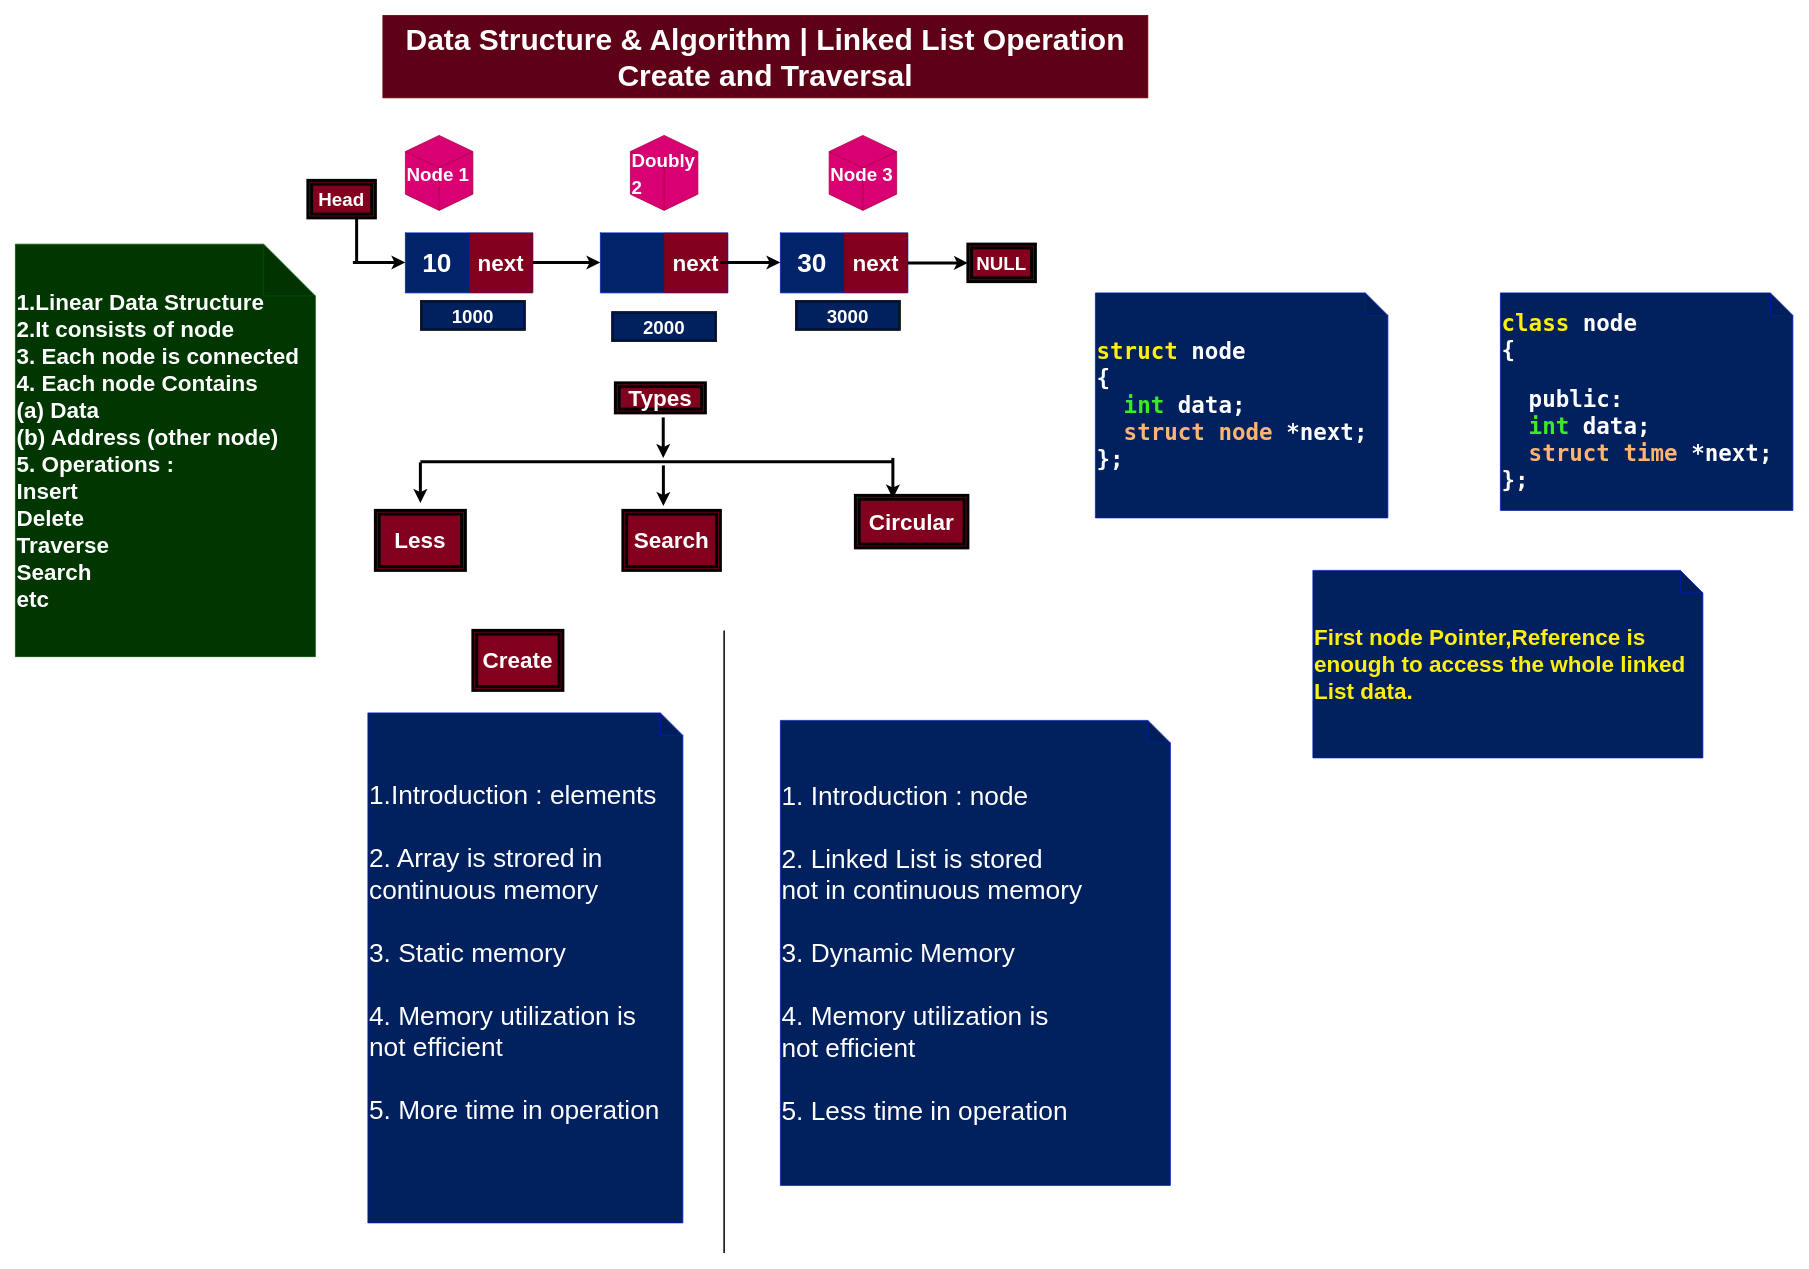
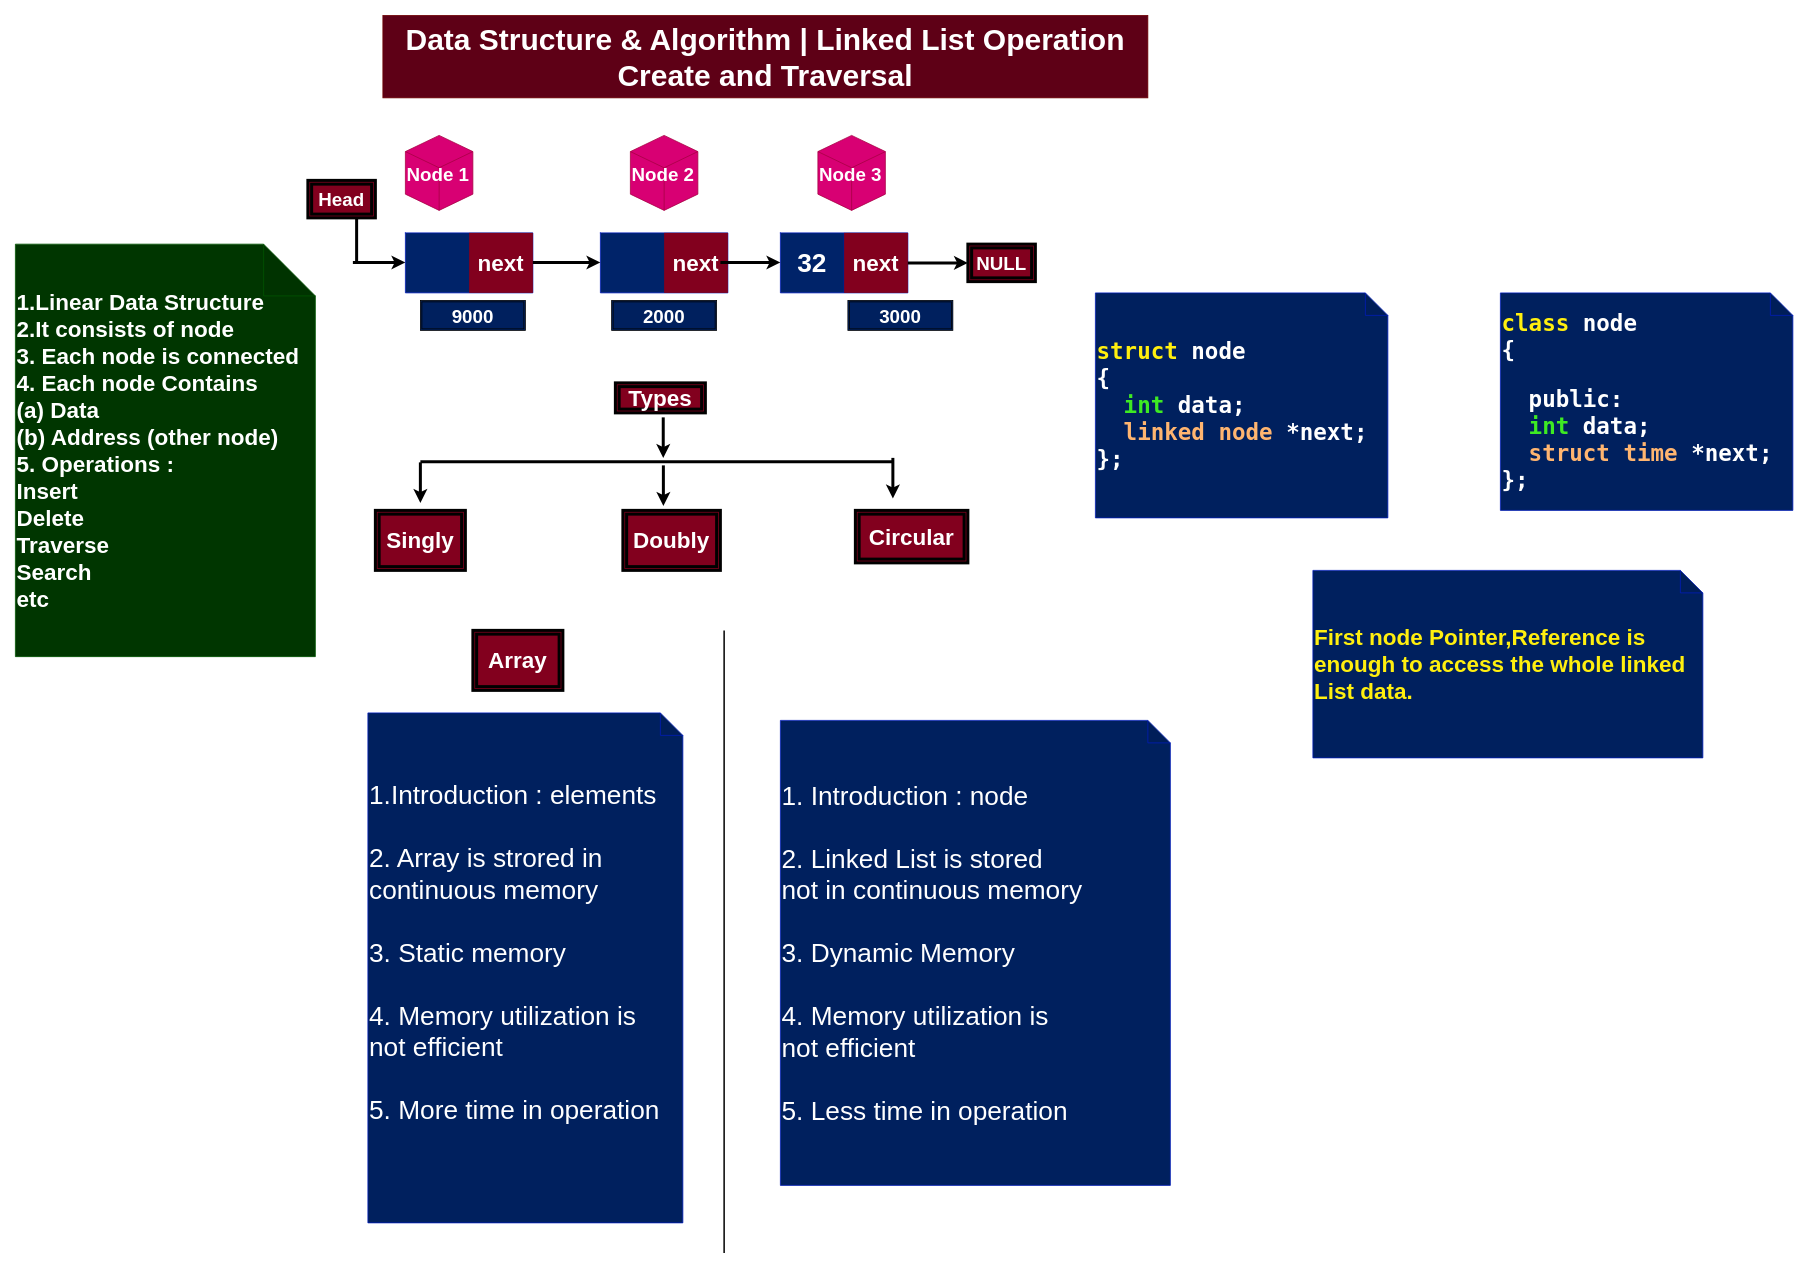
- <mxCell id="41" value="&lt;b&gt;&lt;font style=&quot;font-size: 25px&quot;&gt;Doubly 2&lt;/font&gt;&lt;br&gt;&lt;/b&gt;" style="html=1;whiteSpace=wrap;shape=isoCube2;backgroundOutline=1;isoAngle=15;fontSize=30;fillColor=#d80073;align=left;strokeColor=#A50040;fontColor=#ffffff;" parent="1" vertex="1"><mxGeometry x="840" y="180" width="90" height="100" as="geometry" /></mxCell>
+ <mxCell id="41" value="&lt;b&gt;&lt;font style=&quot;font-size: 25px&quot;&gt;Node 2&lt;/font&gt;&lt;br&gt;&lt;/b&gt;" style="html=1;whiteSpace=wrap;shape=isoCube2;backgroundOutline=1;isoAngle=15;fontSize=30;fillColor=#d80073;align=left;strokeColor=#A50040;fontColor=#ffffff;" parent="1" vertex="1"><mxGeometry x="840" y="180" width="90" height="100" as="geometry" /></mxCell>
- <mxCell id="42" value="&lt;b&gt;&lt;font style=&quot;font-size: 25px&quot;&gt;Node 3&lt;/font&gt;&lt;br&gt;&lt;/b&gt;" style="html=1;whiteSpace=wrap;shape=isoCube2;backgroundOutline=1;isoAngle=15;fontSize=30;fillColor=#d80073;align=left;strokeColor=#A50040;fontColor=#ffffff;" parent="1" vertex="1"><mxGeometry x="1105" y="180" width="90" height="100" as="geometry" /></mxCell>
+ <mxCell id="42" value="&lt;b&gt;&lt;font style=&quot;font-size: 25px&quot;&gt;Node 3&lt;/font&gt;&lt;br&gt;&lt;/b&gt;" style="html=1;whiteSpace=wrap;shape=isoCube2;backgroundOutline=1;isoAngle=15;fontSize=30;fillColor=#d80073;align=left;strokeColor=#A50040;fontColor=#ffffff;" parent="1" vertex="1"><mxGeometry x="1090" y="180" width="90" height="100" as="geometry" /></mxCell>
- <mxCell id="6" value="&lt;b&gt;&lt;font style=&quot;font-size: 35px&quot; color=&quot;#ffffff&quot;&gt;10&lt;/font&gt;&lt;/b&gt;" style="shape=partialRectangle;html=1;whiteSpace=wrap;connectable=0;overflow=hidden;fillColor=none;top=0;left=0;bottom=0;right=0;pointerEvents=1;" parent="5" vertex="1"><mxGeometry width="85" height="80" as="geometry"><mxRectangle width="85" height="80" as="alternateBounds" /></mxGeometry></mxCell>
- <mxCell id="13" value="&lt;b&gt;&lt;font style=&quot;font-size: 35px&quot; color=&quot;#ffffff&quot;&gt;30&lt;/font&gt;&lt;/b&gt;" style="shape=partialRectangle;html=1;whiteSpace=wrap;connectable=0;overflow=hidden;fillColor=none;top=0;left=0;bottom=0;right=0;pointerEvents=1;" parent="12" vertex="1"><mxGeometry width="85" height="80" as="geometry"><mxRectangle width="85" height="80" as="alternateBounds" /></mxGeometry></mxCell>
+ <mxCell id="13" value="&lt;b&gt;&lt;font style=&quot;font-size: 35px&quot; color=&quot;#ffffff&quot;&gt;32&lt;/font&gt;&lt;/b&gt;" style="shape=partialRectangle;html=1;whiteSpace=wrap;connectable=0;overflow=hidden;fillColor=none;top=0;left=0;bottom=0;right=0;pointerEvents=1;" parent="12" vertex="1"><mxGeometry width="85" height="80" as="geometry"><mxRectangle width="85" height="80" as="alternateBounds" /></mxGeometry></mxCell>
- <mxCell id="35" value="&lt;font color=&quot;#ffffff&quot; size=&quot;1&quot;&gt;&lt;b style=&quot;font-size: 25px&quot;&gt;1000&lt;/b&gt;&lt;/font&gt;" style="shape=ext;double=1;rounded=0;whiteSpace=wrap;html=1;fillColor=#00205E;align=center;" parent="1" vertex="1"><mxGeometry x="560" y="400" width="140" height="40" as="geometry" /></mxCell>
+ <mxCell id="35" value="&lt;font color=&quot;#ffffff&quot; size=&quot;1&quot;&gt;&lt;b style=&quot;font-size: 25px&quot;&gt;9000&lt;/b&gt;&lt;/font&gt;" style="shape=ext;double=1;rounded=0;whiteSpace=wrap;html=1;fillColor=#00205E;align=center;" parent="1" vertex="1"><mxGeometry x="560" y="400" width="140" height="40" as="geometry" /></mxCell>
- <mxCell id="37" value="&lt;font color=&quot;#ffffff&quot; size=&quot;1&quot;&gt;&lt;b style=&quot;font-size: 25px&quot;&gt;3000&lt;/b&gt;&lt;/font&gt;" style="shape=ext;double=1;rounded=0;whiteSpace=wrap;html=1;fillColor=#00205E;align=center;" parent="1" vertex="1"><mxGeometry x="1060" y="400" width="140" height="40" as="geometry" /></mxCell>
+ <mxCell id="37" value="&lt;font color=&quot;#ffffff&quot; size=&quot;1&quot;&gt;&lt;b style=&quot;font-size: 25px&quot;&gt;3000&lt;/b&gt;&lt;/font&gt;" style="shape=ext;double=1;rounded=0;whiteSpace=wrap;html=1;fillColor=#00205E;align=center;" parent="1" vertex="1"><mxGeometry x="1130" y="400" width="140" height="40" as="geometry" /></mxCell>
- <mxCell id="36" value="&lt;font color=&quot;#ffffff&quot; size=&quot;1&quot;&gt;&lt;b style=&quot;font-size: 25px&quot;&gt;2000&lt;/b&gt;&lt;/font&gt;" style="shape=ext;double=1;rounded=0;whiteSpace=wrap;html=1;fillColor=#00205E;align=center;" parent="1" vertex="1"><mxGeometry x="815" y="415" width="140" height="40" as="geometry" /></mxCell>
+ <mxCell id="36" value="&lt;font color=&quot;#ffffff&quot; size=&quot;1&quot;&gt;&lt;b style=&quot;font-size: 25px&quot;&gt;2000&lt;/b&gt;&lt;/font&gt;" style="shape=ext;double=1;rounded=0;whiteSpace=wrap;html=1;fillColor=#00205E;align=center;" parent="1" vertex="1"><mxGeometry x="815" y="400" width="140" height="40" as="geometry" /></mxCell>
- <mxCell id="38" value="&lt;pre style=&quot;max-height: 600px ; font-size: 30px&quot;&gt;&lt;code class=&quot;dsa hljs cpp&quot; style=&quot;font-size: 30px&quot;&gt;&lt;span class=&quot;hljs-class&quot; style=&quot;font-size: 30px&quot;&gt;&lt;font color=&quot;#ffef0f&quot;&gt;&lt;span class=&quot;hljs-keyword&quot; style=&quot;font-size: 30px&quot;&gt;struct&lt;/span&gt; &lt;/font&gt;&lt;span class=&quot;hljs-title&quot; style=&quot;font-size: 30px&quot;&gt;node&lt;/span&gt;&lt;br style=&quot;font-size: 30px&quot;&gt;{&lt;/span&gt;&lt;br style=&quot;font-size: 30px&quot;&gt;  &lt;font color=&quot;#3eea23&quot;&gt;&lt;span class=&quot;hljs-keyword&quot; style=&quot;font-size: 30px&quot;&gt;int&lt;/span&gt; &lt;/font&gt;data;&lt;br style=&quot;font-size: 30px&quot;&gt;  &lt;span class=&quot;hljs-class&quot; style=&quot;font-size: 30px&quot;&gt;&lt;font color=&quot;#ffb570&quot;&gt;&lt;span class=&quot;hljs-keyword&quot; style=&quot;font-size: 30px&quot;&gt;struct&lt;/span&gt; &lt;span class=&quot;hljs-title&quot; style=&quot;font-size: 30px&quot;&gt;node&lt;/span&gt;&lt;/font&gt; *&lt;span class=&quot;hljs-title&quot; style=&quot;font-size: 30px&quot;&gt;next&lt;/span&gt;;&lt;/span&gt;&lt;br style=&quot;font-size: 30px&quot;&gt;};&lt;/code&gt;&lt;/pre&gt;" style="shape=note;whiteSpace=wrap;html=1;backgroundOutline=1;darkOpacity=0.05;fillColor=#00205E;strokeColor=#001DBC;fontColor=#ffffff;align=left;fontSize=30;fontStyle=1" parent="1" vertex="1"><mxGeometry x="1460" y="390" width="390" height="300" as="geometry" /></mxCell>
+ <mxCell id="38" value="&lt;pre style=&quot;max-height: 600px ; font-size: 30px&quot;&gt;&lt;code class=&quot;dsa hljs cpp&quot; style=&quot;font-size: 30px&quot;&gt;&lt;span class=&quot;hljs-class&quot; style=&quot;font-size: 30px&quot;&gt;&lt;font color=&quot;#ffef0f&quot;&gt;&lt;span class=&quot;hljs-keyword&quot; style=&quot;font-size: 30px&quot;&gt;struct&lt;/span&gt; &lt;/font&gt;&lt;span class=&quot;hljs-title&quot; style=&quot;font-size: 30px&quot;&gt;node&lt;/span&gt;&lt;br style=&quot;font-size: 30px&quot;&gt;{&lt;/span&gt;&lt;br style=&quot;font-size: 30px&quot;&gt;  &lt;font color=&quot;#3eea23&quot;&gt;&lt;span class=&quot;hljs-keyword&quot; style=&quot;font-size: 30px&quot;&gt;int&lt;/span&gt; &lt;/font&gt;data;&lt;br style=&quot;font-size: 30px&quot;&gt;  &lt;span class=&quot;hljs-class&quot; style=&quot;font-size: 30px&quot;&gt;&lt;font color=&quot;#ffb570&quot;&gt;&lt;span class=&quot;hljs-keyword&quot; style=&quot;font-size: 30px&quot;&gt;linked&lt;/span&gt; &lt;span class=&quot;hljs-title&quot; style=&quot;font-size: 30px&quot;&gt;node&lt;/span&gt;&lt;/font&gt; *&lt;span class=&quot;hljs-title&quot; style=&quot;font-size: 30px&quot;&gt;next&lt;/span&gt;;&lt;/span&gt;&lt;br style=&quot;font-size: 30px&quot;&gt;};&lt;/code&gt;&lt;/pre&gt;" style="shape=note;whiteSpace=wrap;html=1;backgroundOutline=1;darkOpacity=0.05;fillColor=#00205E;strokeColor=#001DBC;fontColor=#ffffff;align=left;fontSize=30;fontStyle=1" parent="1" vertex="1"><mxGeometry x="1460" y="390" width="390" height="300" as="geometry" /></mxCell>
- <mxCell id="26" value="&lt;font style=&quot;font-size: 30px&quot; color=&quot;#ffffff&quot;&gt;&lt;b&gt;Circular&lt;/b&gt;&lt;/font&gt;" style="shape=ext;double=1;rounded=0;whiteSpace=wrap;html=1;strokeWidth=4;fillColor=#82001E;" parent="1" vertex="1"><mxGeometry x="1140" y="660" width="150" height="70" as="geometry" /></mxCell>
+ <mxCell id="26" value="&lt;font style=&quot;font-size: 30px&quot; color=&quot;#ffffff&quot;&gt;&lt;b&gt;Circular&lt;/b&gt;&lt;/font&gt;" style="shape=ext;double=1;rounded=0;whiteSpace=wrap;html=1;strokeWidth=4;fillColor=#82001E;" parent="1" vertex="1"><mxGeometry x="1140" y="680" width="150" height="70" as="geometry" /></mxCell>
- <mxCell id="24" value="&lt;font style=&quot;font-size: 30px&quot; color=&quot;#ffffff&quot;&gt;&lt;b&gt;Less&lt;/b&gt;&lt;/font&gt;" style="shape=ext;double=1;rounded=0;whiteSpace=wrap;html=1;strokeWidth=4;fillColor=#82001E;" parent="1" vertex="1"><mxGeometry x="500" y="680" width="120" height="80" as="geometry" /></mxCell>
+ <mxCell id="24" value="&lt;font style=&quot;font-size: 30px&quot; color=&quot;#ffffff&quot;&gt;&lt;b&gt;Singly&lt;/b&gt;&lt;/font&gt;" style="shape=ext;double=1;rounded=0;whiteSpace=wrap;html=1;strokeWidth=4;fillColor=#82001E;" parent="1" vertex="1"><mxGeometry x="500" y="680" width="120" height="80" as="geometry" /></mxCell>
- <mxCell id="25" value="&lt;font style=&quot;font-size: 30px&quot; color=&quot;#ffffff&quot;&gt;&lt;b&gt;Search&lt;/b&gt;&lt;/font&gt;" style="shape=ext;double=1;rounded=0;whiteSpace=wrap;html=1;strokeWidth=4;fillColor=#82001E;" parent="1" vertex="1"><mxGeometry x="830" y="680" width="130" height="80" as="geometry" /></mxCell>
+ <mxCell id="25" value="&lt;font style=&quot;font-size: 30px&quot; color=&quot;#ffffff&quot;&gt;&lt;b&gt;Doubly&lt;/b&gt;&lt;/font&gt;" style="shape=ext;double=1;rounded=0;whiteSpace=wrap;html=1;strokeWidth=4;fillColor=#82001E;" parent="1" vertex="1"><mxGeometry x="830" y="680" width="130" height="80" as="geometry" /></mxCell>
- <mxCell id="39" value="&lt;font style=&quot;font-size: 30px&quot; color=&quot;#ffffff&quot;&gt;&lt;b&gt;Create&lt;/b&gt;&lt;/font&gt;" style="shape=ext;double=1;rounded=0;whiteSpace=wrap;html=1;strokeWidth=4;fillColor=#82001E;" parent="1" vertex="1"><mxGeometry x="630" y="840" width="120" height="80" as="geometry" /></mxCell>
+ <mxCell id="39" value="&lt;font style=&quot;font-size: 30px&quot; color=&quot;#ffffff&quot;&gt;&lt;b&gt;Array&lt;/b&gt;&lt;/font&gt;" style="shape=ext;double=1;rounded=0;whiteSpace=wrap;html=1;strokeWidth=4;fillColor=#82001E;" parent="1" vertex="1"><mxGeometry x="630" y="840" width="120" height="80" as="geometry" /></mxCell>
